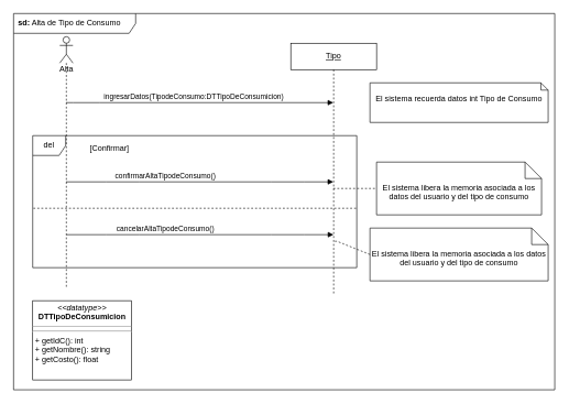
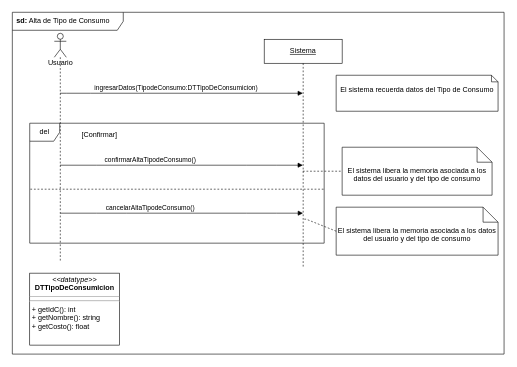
- <mxCell id="4" value="&lt;u&gt;Tipo&lt;/u&gt;" style="shape=umlLifeline;perimeter=lifelinePerimeter;whiteSpace=wrap;html=1;container=1;collapsible=0;recursiveResize=0;outlineConnect=0;" parent="1" vertex="1"><mxGeometry x="440" y="65" width="130" height="380" as="geometry" /></mxCell>
+ <mxCell id="4" value="&lt;u&gt;Sistema&lt;/u&gt;" style="shape=umlLifeline;perimeter=lifelinePerimeter;whiteSpace=wrap;html=1;container=1;collapsible=0;recursiveResize=0;outlineConnect=0;" parent="1" vertex="1"><mxGeometry x="440" y="65" width="130" height="380" as="geometry" /></mxCell>
- <mxCell id="9" value="Alta" style="text;html=1;align=center;verticalAlign=middle;resizable=0;points=[];autosize=1;strokeColor=none;fillColor=none;" parent="1" vertex="1"><mxGeometry x="70" y="95" width="60" height="20" as="geometry" /></mxCell>
+ <mxCell id="9" value="Usuario" style="text;html=1;align=center;verticalAlign=middle;resizable=0;points=[];autosize=1;strokeColor=none;fillColor=none;" parent="1" vertex="1"><mxGeometry x="70" y="95" width="60" height="20" as="geometry" /></mxCell>
- <mxCell id="11" value="El sistema recuerda datos int Tipo de Consumo" style="shape=note2;boundedLbl=1;whiteSpace=wrap;html=1;size=11;verticalAlign=top;align=center;" parent="1" vertex="1"><mxGeometry x="560" y="125" width="270" height="60" as="geometry" /></mxCell>
+ <mxCell id="11" value="El sistema recuerda datos del Tipo de Consumo" style="shape=note2;boundedLbl=1;whiteSpace=wrap;html=1;size=11;verticalAlign=top;align=center;" parent="1" vertex="1"><mxGeometry x="560" y="125" width="270" height="60" as="geometry" /></mxCell>
